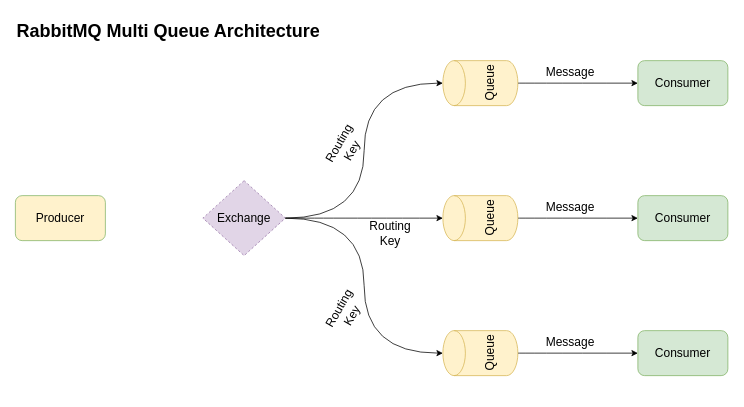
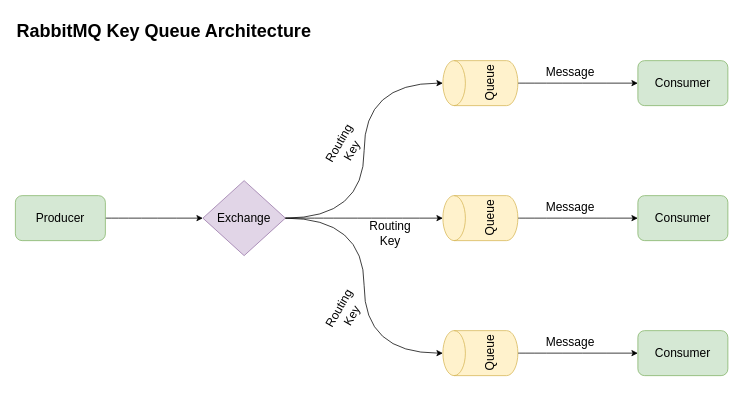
- <mxCell id="17" value="&lt;h1 style=&quot;margin-top: 0px;&quot;&gt;RabbitMQ Multi Queue Architecture&lt;/h1&gt;" style="text;html=1;whiteSpace=wrap;overflow=hidden;rounded=0;" vertex="1" parent="1"><mxGeometry x="20" y="20" width="420" height="70" as="geometry" /></mxCell>
+ <mxCell id="17" value="&lt;h1 style=&quot;margin-top: 0px;&quot;&gt;RabbitMQ Key Queue Architecture&lt;/h1&gt;" style="text;html=1;whiteSpace=wrap;overflow=hidden;rounded=0;" vertex="1" parent="1"><mxGeometry x="20" y="20" width="420" height="70" as="geometry" /></mxCell>
- <mxCell id="3" value="Producer" style="rounded=1;whiteSpace=wrap;html=1;fontSize=16;fillColor=#fff2cc;strokeColor=#82b366;" vertex="1" parent="1"><mxGeometry x="20" y="260" width="120" height="60" as="geometry" /></mxCell>
+ <mxCell id="3" value="Producer" style="rounded=1;whiteSpace=wrap;html=1;fontSize=16;fillColor=#d5e8d4;strokeColor=#82b366;" vertex="1" parent="1"><mxGeometry x="20" y="260" width="120" height="60" as="geometry" /></mxCell>
+ <mxCell id="2" style="edgeStyle=orthogonalEdgeStyle;rounded=0;orthogonalLoop=1;jettySize=auto;html=1;exitX=1;exitY=0.5;exitDx=0;exitDy=0;entryX=0;entryY=0.5;entryDx=0;entryDy=0;curved=1;" edge="1" parent="1" source="3" target="4"><mxGeometry relative="1" as="geometry" /></mxCell>
- <mxCell id="4" value="Exchange" style="rhombus;whiteSpace=wrap;html=1;fontSize=16;fillColor=#e1d5e7;strokeColor=#9673a6;dashed=1;" vertex="1" parent="1"><mxGeometry x="270" y="240" width="110" height="100" as="geometry" /></mxCell>
+ <mxCell id="4" value="Exchange" style="rhombus;whiteSpace=wrap;html=1;fontSize=16;fillColor=#e1d5e7;strokeColor=#9673a6;" vertex="1" parent="1"><mxGeometry x="270" y="240" width="110" height="100" as="geometry" /></mxCell>
